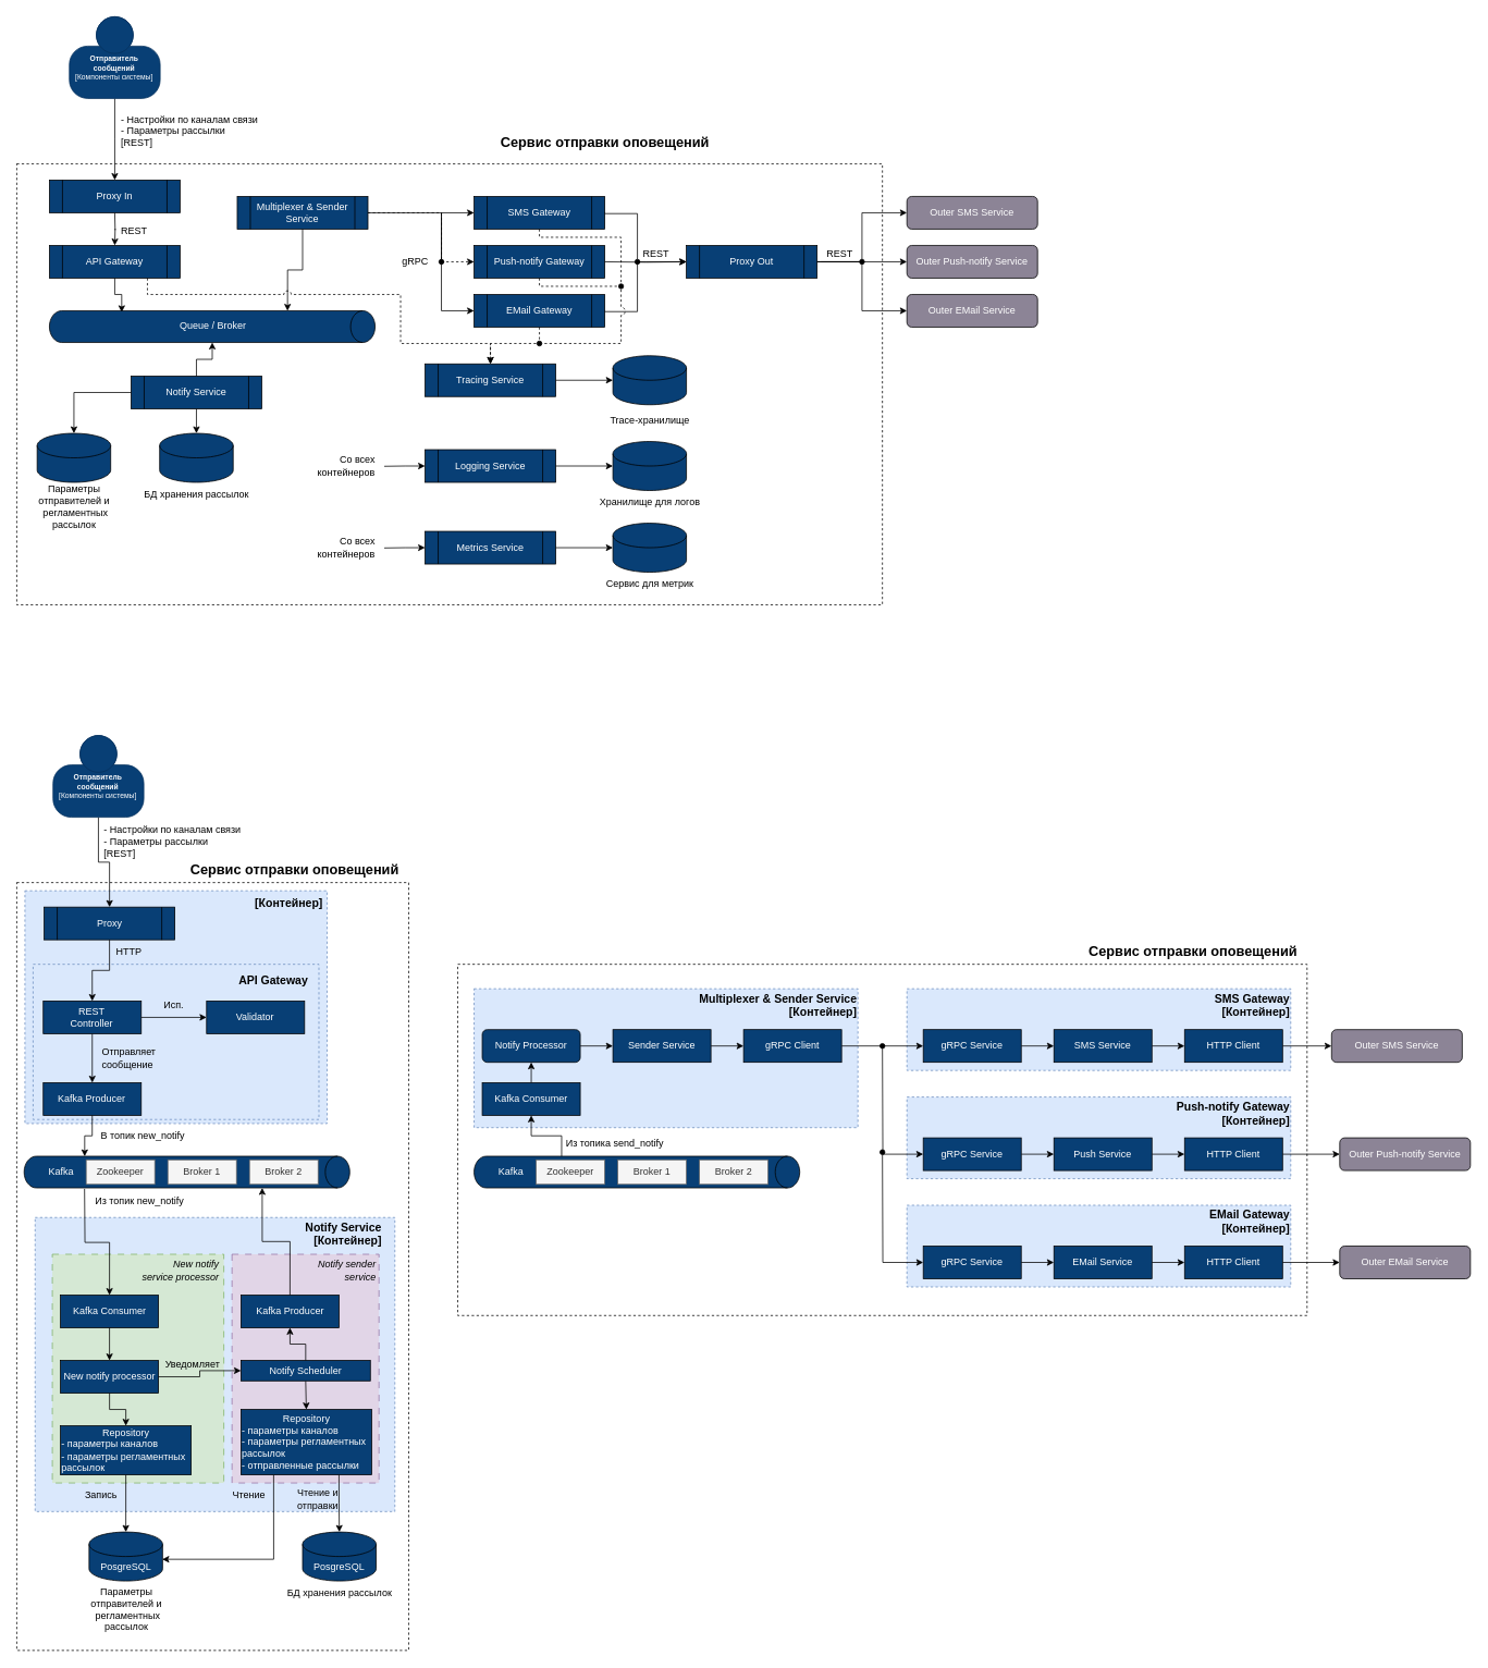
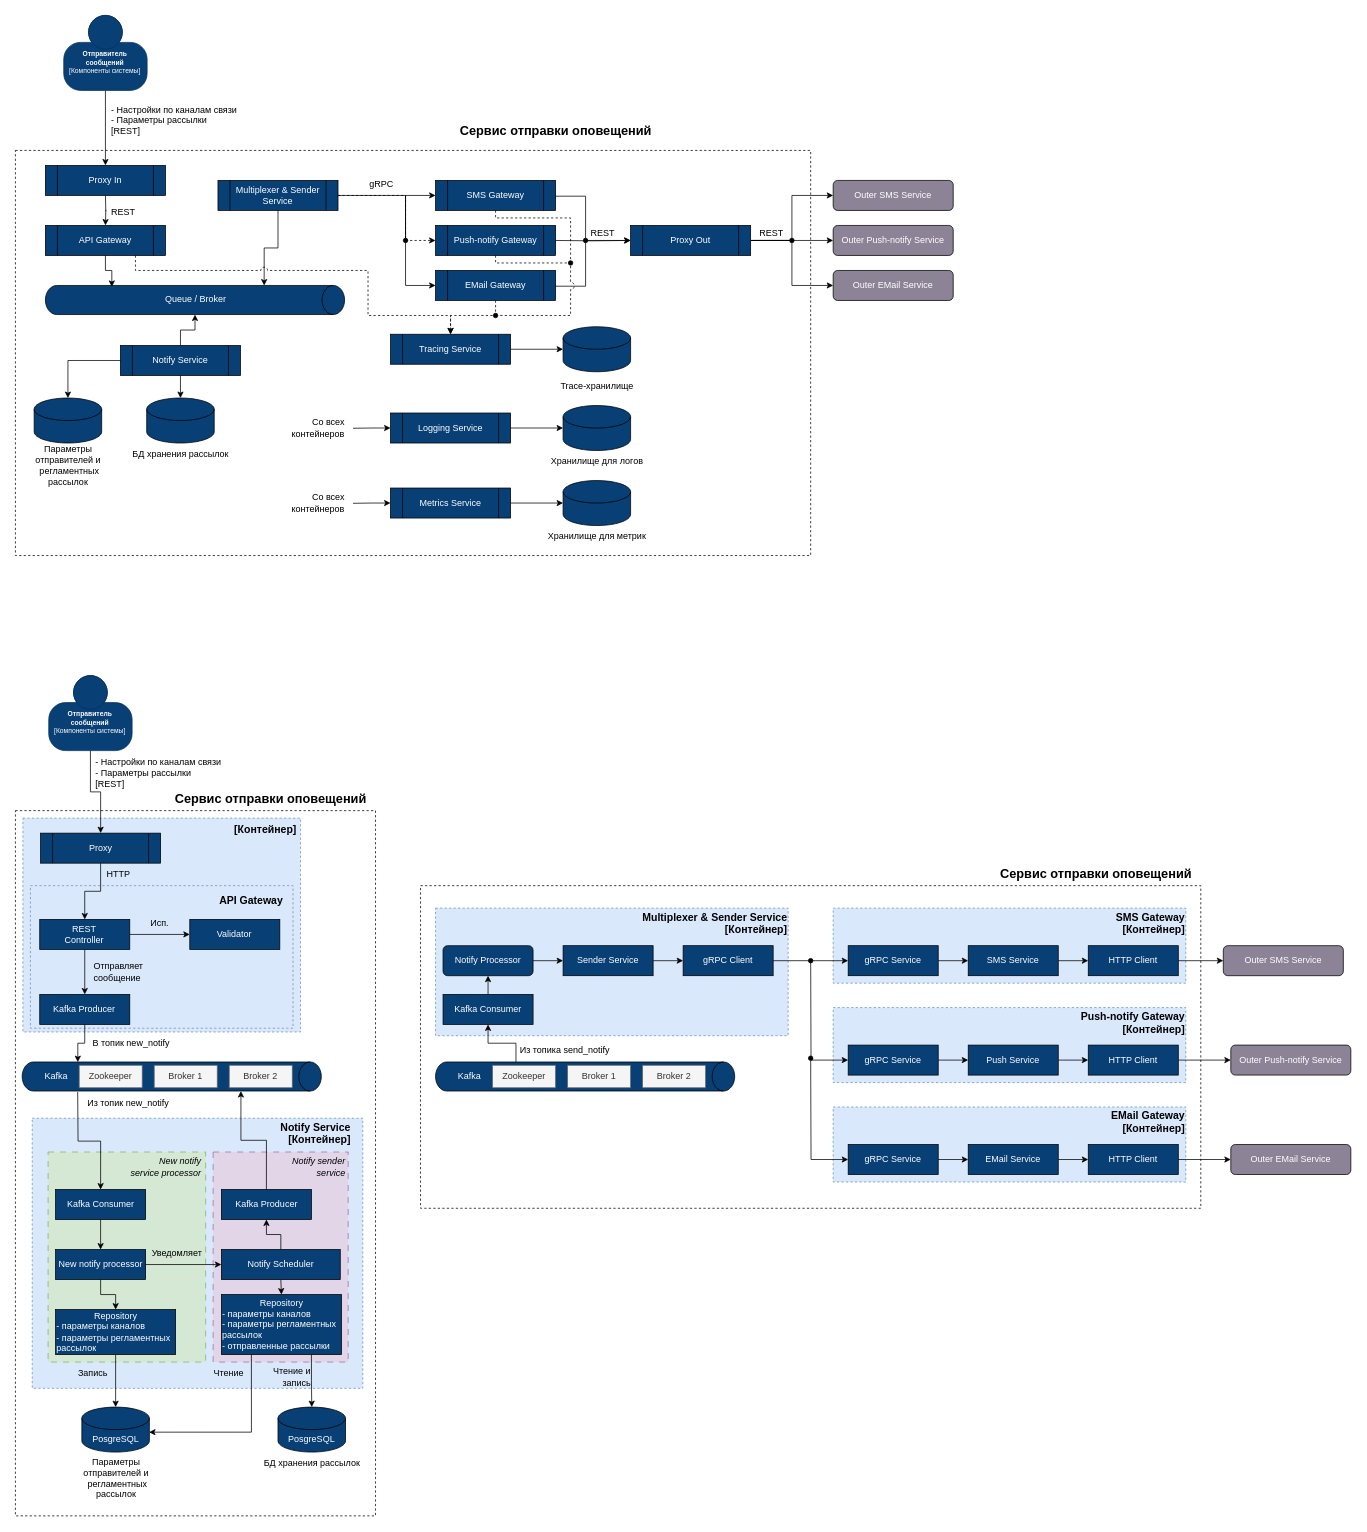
- <mxCell id="44" value="gRPC" style="text;html=1;align=left;verticalAlign=middle;resizable=0;points=[];autosize=1;strokeColor=none;fillColor=none;" parent="1" vertex="1"><mxGeometry x="490" y="305" width="60" height="30" as="geometry" /></mxCell>
+ <mxCell id="44" value="gRPC" style="text;html=1;align=left;verticalAlign=middle;resizable=0;points=[];autosize=1;strokeColor=none;fillColor=none;" parent="1" vertex="1"><mxGeometry x="490" y="230" width="60" height="30" as="geometry" /></mxCell>
- <mxCell id="55" value="Сервис для метрик" style="text;html=1;align=center;verticalAlign=middle;resizable=0;points=[];autosize=1;strokeColor=none;fillColor=none;" parent="1" vertex="1"><mxGeometry x="720" y="700" width="150" height="30" as="geometry" /></mxCell>
+ <mxCell id="55" value="Хранилище для метрик" style="text;html=1;align=center;verticalAlign=middle;resizable=0;points=[];autosize=1;strokeColor=none;fillColor=none;" parent="1" vertex="1"><mxGeometry x="720" y="700" width="150" height="30" as="geometry" /></mxCell>
- <mxCell id="103" value="Notify Scheduler" style="rounded=0;whiteSpace=wrap;html=1;fillColor=#083f75;fontColor=#FFFFFF;" parent="1" vertex="1"><mxGeometry x="294.56" y="1665" width="158.44" height="25" as="geometry" /></mxCell>
+ <mxCell id="103" value="Notify Scheduler" style="rounded=0;whiteSpace=wrap;html=1;fillColor=#083f75;fontColor=#FFFFFF;" parent="1" vertex="1"><mxGeometry x="294.56" y="1665" width="158.44" height="40" as="geometry" /></mxCell>
- <mxCell id="117" value="Чтение и &lt;br&gt;отправки" style="text;html=1;align=right;verticalAlign=middle;resizable=0;points=[];autosize=1;strokeColor=none;fillColor=none;" parent="1" vertex="1"><mxGeometry x="344.56" y="1815" width="70" height="40" as="geometry" /></mxCell>
+ <mxCell id="117" value="Чтение и &lt;br&gt;запись" style="text;html=1;align=right;verticalAlign=middle;resizable=0;points=[];autosize=1;strokeColor=none;fillColor=none;" parent="1" vertex="1"><mxGeometry x="344.56" y="1815" width="70" height="40" as="geometry" /></mxCell>
